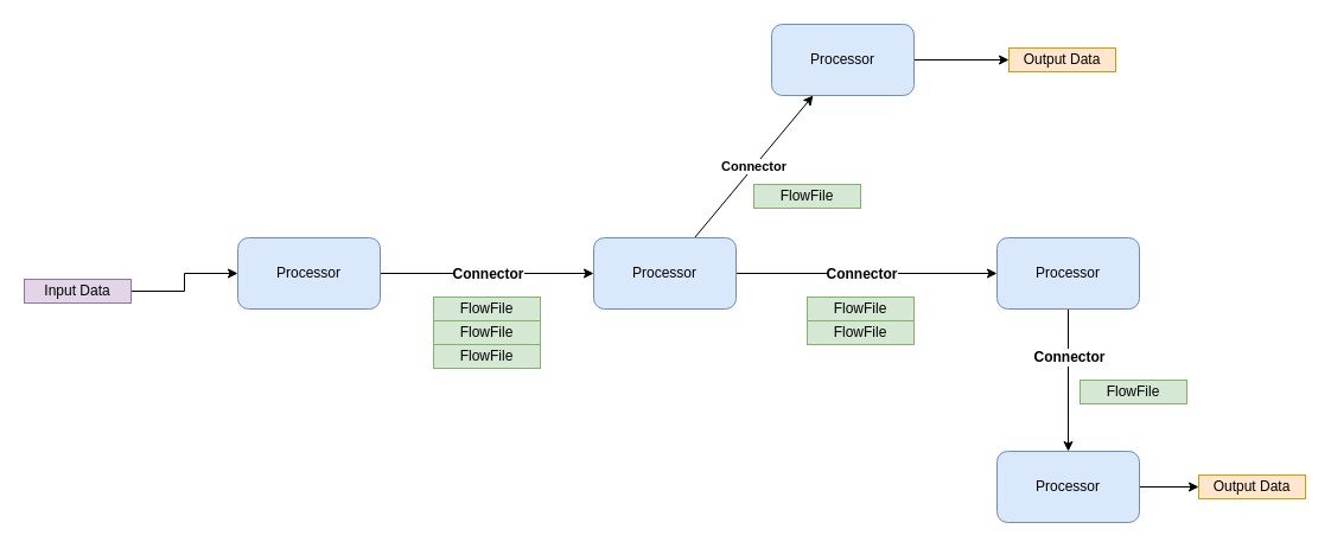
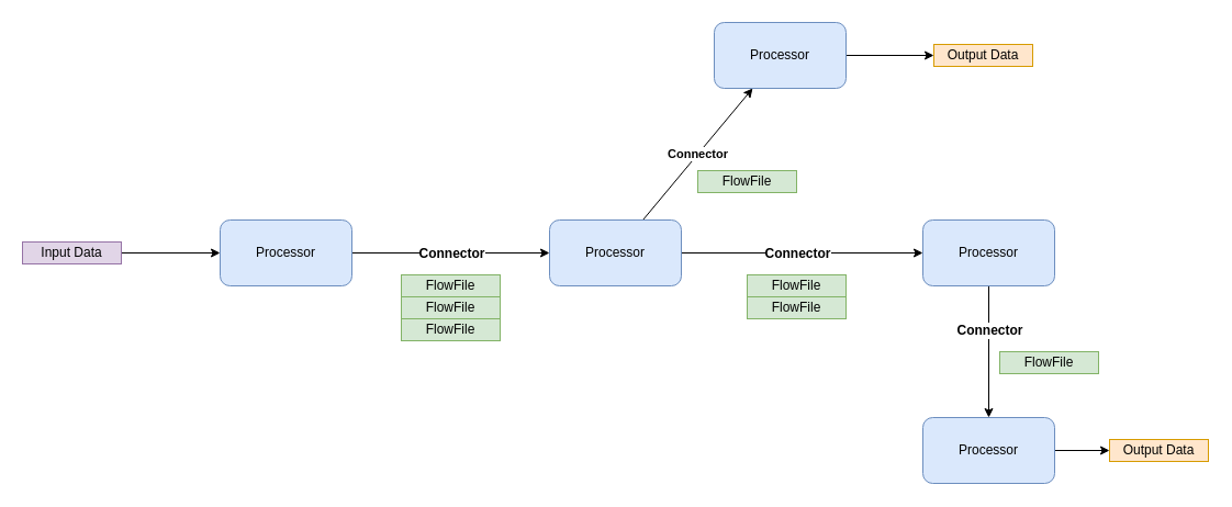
- <mxCell id="3" value="Input Data" style="text;html=1;strokeColor=#9673a6;fillColor=#e1d5e7;align=center;verticalAlign=middle;whiteSpace=wrap;rounded=0;" vertex="1" parent="1"><mxGeometry x="20" y="235" width="90" height="20" as="geometry" /></mxCell>
+ <mxCell id="3" value="Input Data" style="text;html=1;strokeColor=#9673a6;fillColor=#e1d5e7;align=center;verticalAlign=middle;whiteSpace=wrap;rounded=0;" vertex="1" parent="1"><mxGeometry x="20" y="220" width="90" height="20" as="geometry" /></mxCell>
